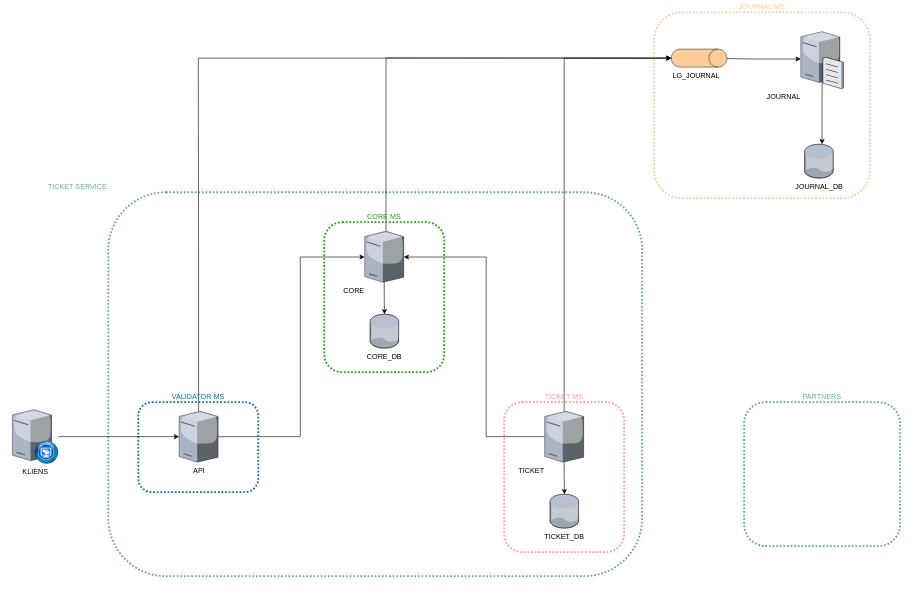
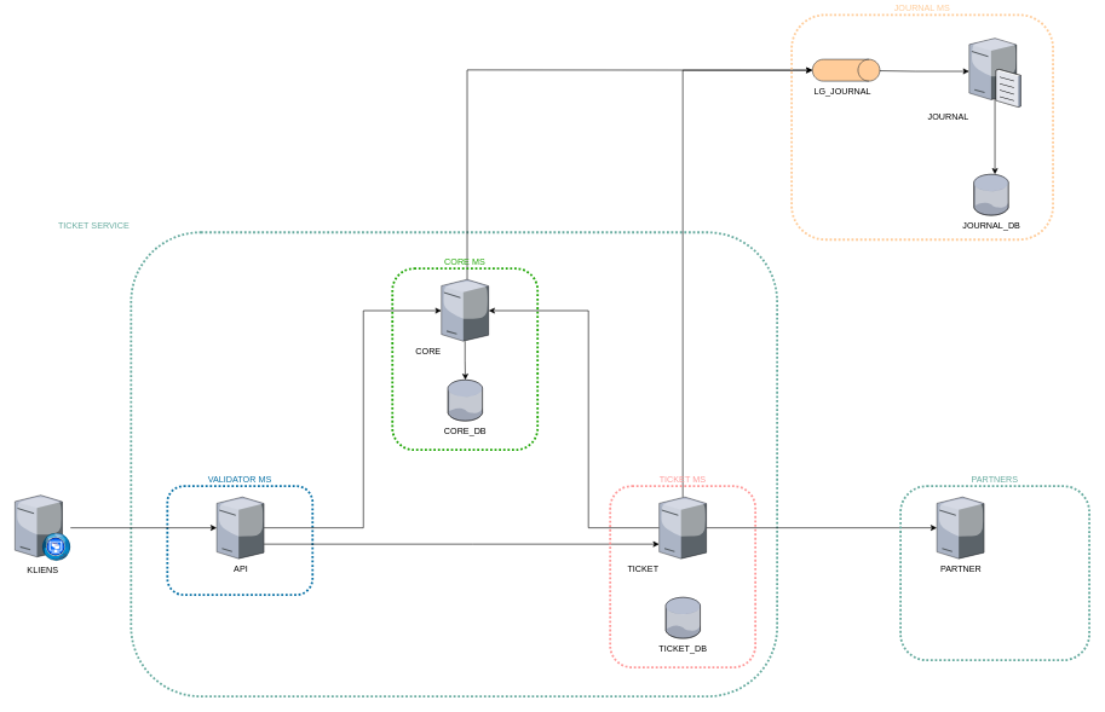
- <mxCell id="4" value="" style="edgeStyle=orthogonalEdgeStyle;rounded=0;orthogonalLoop=1;jettySize=auto;html=1;entryX=0.5;entryY=1;entryDx=0;entryDy=0;entryPerimeter=0;" parent="1" source="14" target="19" edge="1"><mxGeometry relative="1" as="geometry"><mxPoint x="480" y="405" as="sourcePoint" /><mxPoint x="716" y="96" as="targetPoint" /><Array as="points"><mxPoint x="331" y="405" /><mxPoint x="330" y="96" /></Array></mxGeometry></mxCell>
+ <mxCell id="24" style="edgeStyle=orthogonalEdgeStyle;rounded=0;orthogonalLoop=1;jettySize=auto;html=1;" parent="1" source="26" target="29" edge="1"><mxGeometry relative="1" as="geometry" /></mxCell>
+ <mxCell id="29" value="PARTNER" style="verticalLabelPosition=bottom;sketch=0;aspect=fixed;html=1;verticalAlign=top;strokeColor=none;align=center;outlineConnect=0;shape=mxgraph.citrix.license_server;labelPosition=center;" parent="1" vertex="1"><mxGeometry x="1290" y="685" width="65" height="85" as="geometry" /></mxCell>
+ <mxCell id="13" style="edgeStyle=orthogonalEdgeStyle;rounded=0;orthogonalLoop=1;jettySize=auto;html=1;" parent="1" source="14" target="26" edge="1"><mxGeometry relative="1" as="geometry"><Array as="points"><mxPoint x="650" y="750" /><mxPoint x="650" y="750" /></Array></mxGeometry></mxCell>
- <mxCell id="23" value="" style="edgeStyle=orthogonalEdgeStyle;rounded=0;orthogonalLoop=1;jettySize=auto;html=1;" parent="1" source="26" target="27" edge="1"><mxGeometry relative="1" as="geometry" /></mxCell>
